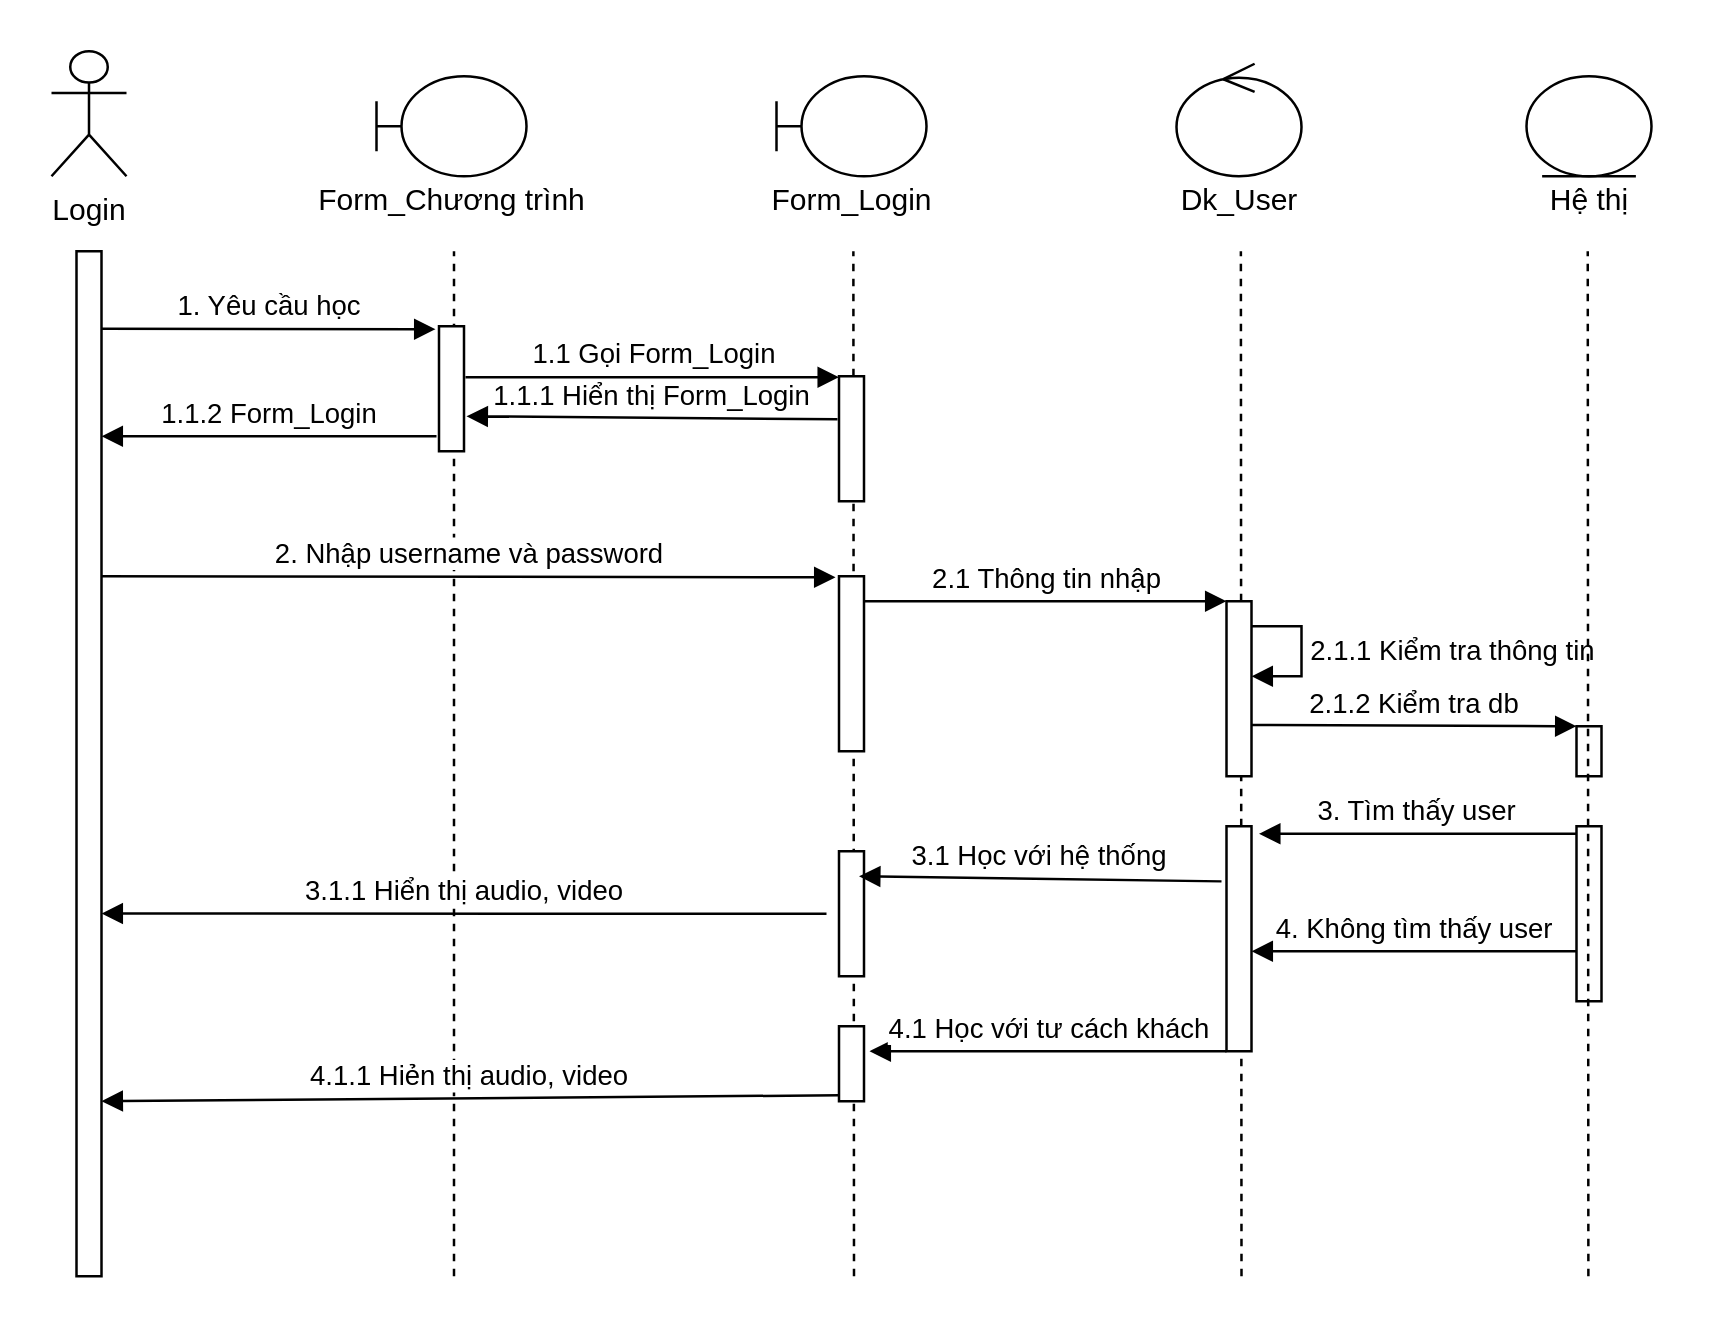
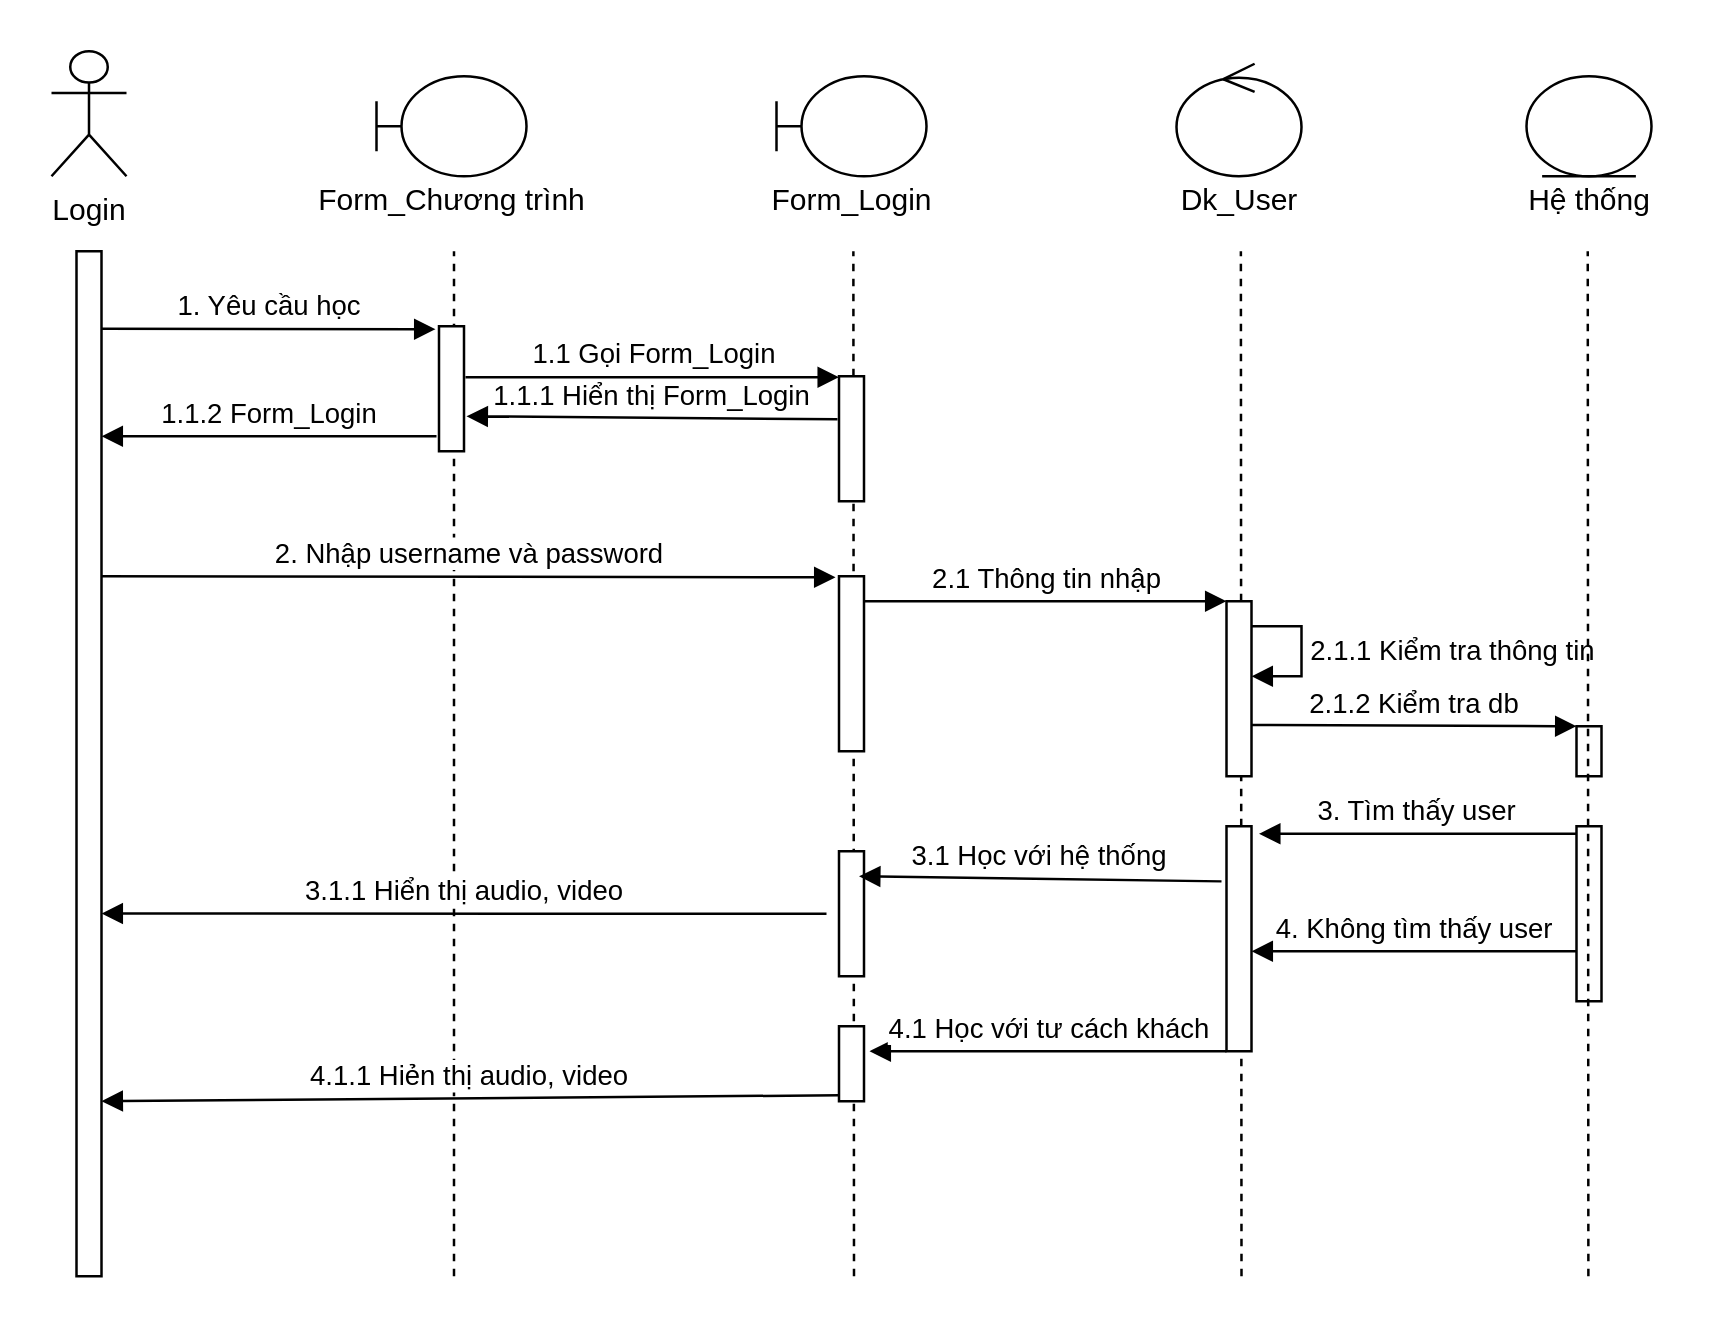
- <mxCell id="14" value="Hệ thị" style="text;html=1;align=center;verticalAlign=middle;resizable=0;points=[];autosize=1;strokeColor=none;fillColor=none;" vertex="1" parent="1"><mxGeometry x="605" y="70" width="60" height="20" as="geometry" /></mxCell>
+ <mxCell id="14" value="Hệ thống" style="text;html=1;align=center;verticalAlign=middle;resizable=0;points=[];autosize=1;strokeColor=none;fillColor=none;" vertex="1" parent="1"><mxGeometry x="605" y="70" width="60" height="20" as="geometry" /></mxCell>
